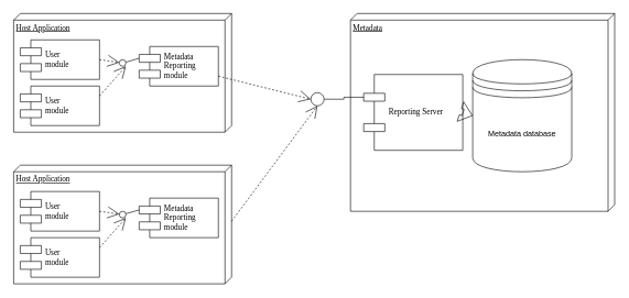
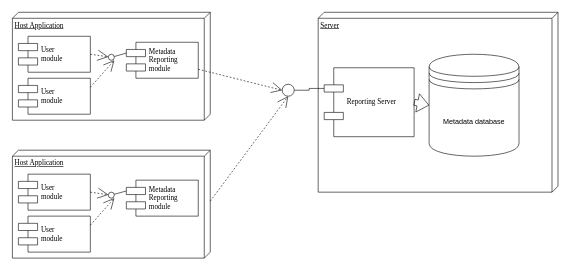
- <mxCell id="5" value="Metadata" style="verticalAlign=top;align=left;spacingTop=8;spacingLeft=2;spacingRight=12;shape=cube;size=10;direction=south;fontStyle=4;html=1;rounded=0;shadow=0;comic=0;labelBackgroundColor=none;strokeWidth=1;fontFamily=Verdana;fontSize=12" vertex="1" parent="1"><mxGeometry x="530" y="20" width="400" height="300" as="geometry" /></mxCell>
+ <mxCell id="5" value="Server" style="verticalAlign=top;align=left;spacingTop=8;spacingLeft=2;spacingRight=12;shape=cube;size=10;direction=south;fontStyle=4;html=1;rounded=0;shadow=0;comic=0;labelBackgroundColor=none;strokeWidth=1;fontFamily=Verdana;fontSize=12" vertex="1" parent="1"><mxGeometry x="530" y="20" width="400" height="300" as="geometry" /></mxCell>
- <mxCell id="7" value="Reporting Server" style="shape=component;align=left;spacingLeft=36;rounded=0;shadow=0;comic=0;labelBackgroundColor=none;strokeWidth=1;fontFamily=Verdana;fontSize=12;html=1;" vertex="1" parent="1"><mxGeometry x="550" y="112.5" width="150" height="115" as="geometry" /></mxCell>
+ <mxCell id="7" value="Reporting Server" style="shape=component;align=left;spacingLeft=36;rounded=0;shadow=0;comic=0;labelBackgroundColor=none;strokeWidth=1;fontFamily=Verdana;fontSize=12;html=1;" vertex="1" parent="1"><mxGeometry x="540" y="112.5" width="150" height="115" as="geometry" /></mxCell>
